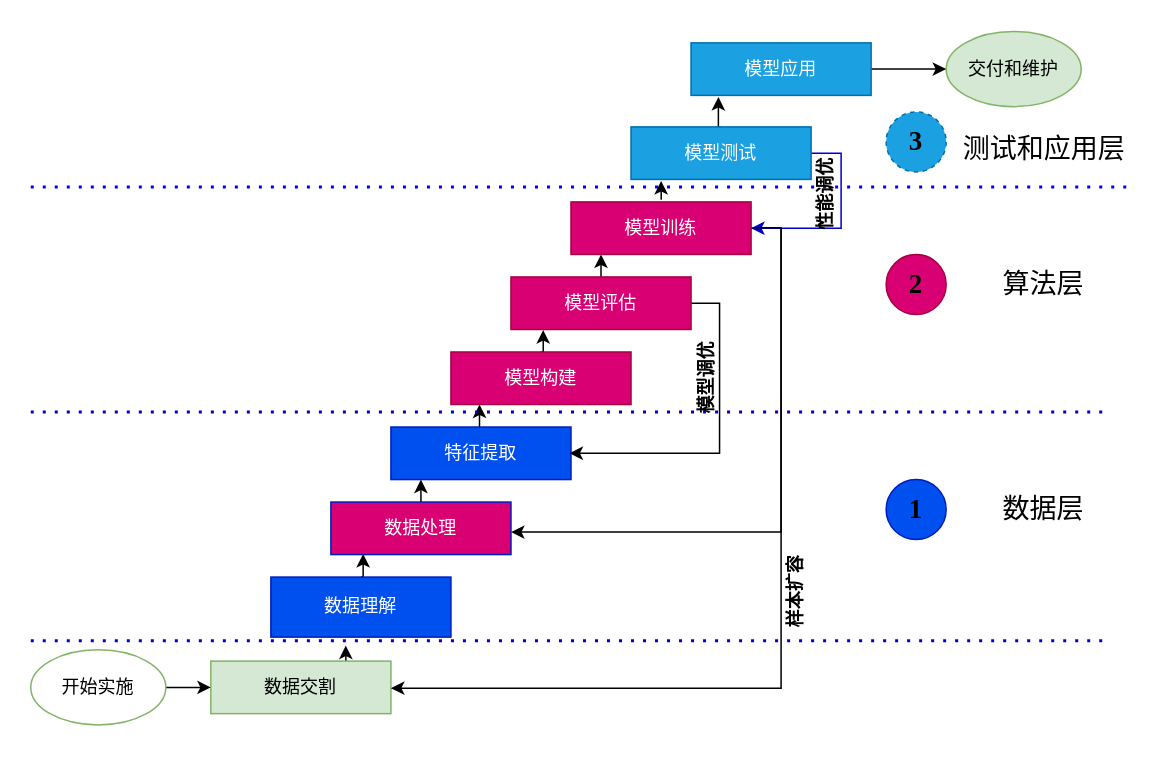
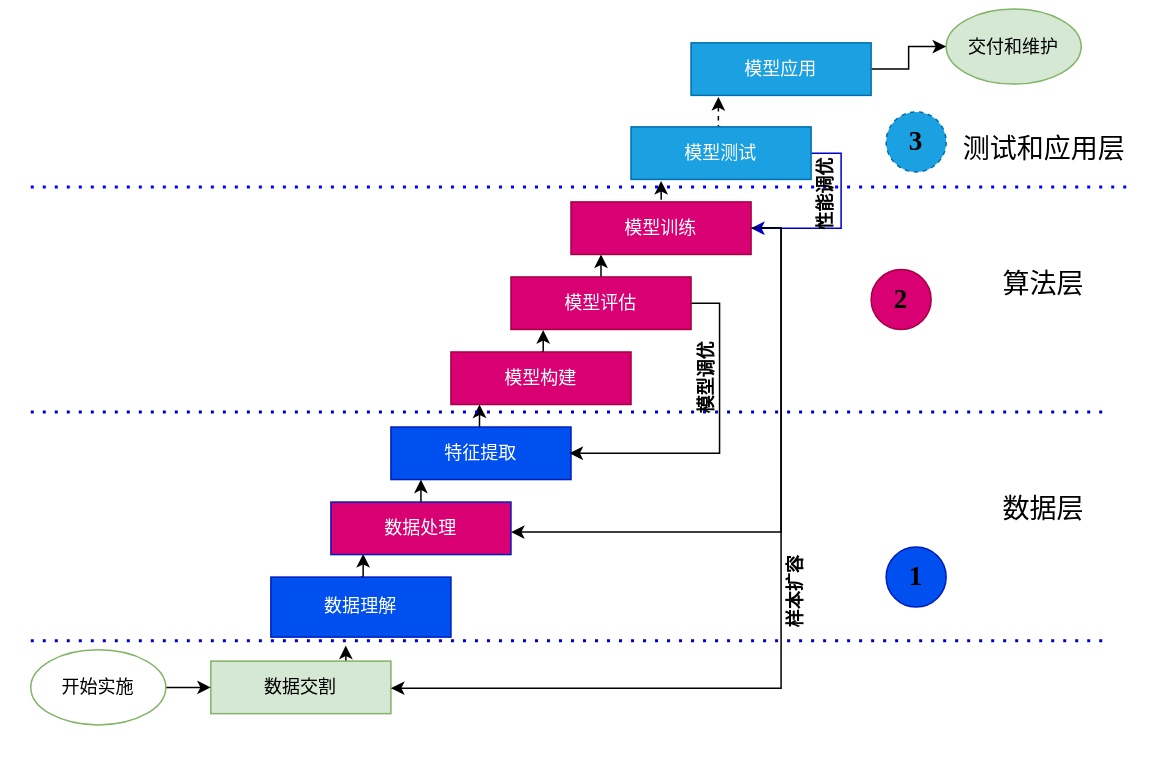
- <mxCell id="12" value="交付和维护" style="ellipse;whiteSpace=wrap;html=1;fontFamily=Times New Roman;fillColor=#d5e8d4;strokeColor=#82b366;" vertex="1" parent="1"><mxGeometry x="630" y="20.5" width="90" height="50" as="geometry" /></mxCell>
+ <mxCell id="12" value="交付和维护" style="ellipse;whiteSpace=wrap;html=1;fontFamily=Times New Roman;fillColor=#d5e8d4;strokeColor=#82b366;" vertex="1" parent="1"><mxGeometry x="630" y="5.5" width="90" height="50" as="geometry" /></mxCell>
- <mxCell id="21" style="edgeStyle=orthogonalEdgeStyle;rounded=0;orthogonalLoop=1;jettySize=auto;html=1;exitX=0.5;exitY=0;exitDx=0;exitDy=0;entryX=0.152;entryY=1.031;entryDx=0;entryDy=0;entryPerimeter=0;fontFamily=Times New Roman;" edge="1" parent="1" source="23" target="25"><mxGeometry relative="1" as="geometry"><Array as="points"><mxPoint x="478" y="84" /></Array></mxGeometry></mxCell>
+ <mxCell id="21" style="edgeStyle=orthogonalEdgeStyle;rounded=0;orthogonalLoop=1;jettySize=auto;html=1;exitX=0.5;exitY=0;exitDx=0;exitDy=0;entryX=0.152;entryY=1.031;entryDx=0;entryDy=0;entryPerimeter=0;fontFamily=Times New Roman;dashed=1;" edge="1" parent="1" source="23" target="25"><mxGeometry relative="1" as="geometry"><Array as="points"><mxPoint x="478" y="84" /></Array></mxGeometry></mxCell>
- <mxCell id="29" value="&lt;font color=&quot;#000000&quot; size=&quot;1&quot; style=&quot;&quot;&gt;&lt;b style=&quot;font-size: 18px;&quot;&gt;2&lt;/b&gt;&lt;/font&gt;" style="ellipse;whiteSpace=wrap;html=1;aspect=fixed;fillColor=#d80073;strokeColor=#A50040;fontColor=#ffffff;fontFamily=Times New Roman;" vertex="1" parent="1"><mxGeometry x="590" y="169" width="40" height="40" as="geometry" /></mxCell>
+ <mxCell id="29" value="&lt;font color=&quot;#000000&quot; size=&quot;1&quot; style=&quot;&quot;&gt;&lt;b style=&quot;font-size: 18px;&quot;&gt;2&lt;/b&gt;&lt;/font&gt;" style="ellipse;whiteSpace=wrap;html=1;aspect=fixed;fillColor=#d80073;strokeColor=#A50040;fontColor=#ffffff;fontFamily=Times New Roman;" vertex="1" parent="1"><mxGeometry x="580" y="179" width="40" height="40" as="geometry" /></mxCell>
- <mxCell id="28" value="&lt;font color=&quot;#000000&quot; size=&quot;1&quot; style=&quot;&quot;&gt;&lt;b style=&quot;font-size: 18px;&quot;&gt;1&lt;/b&gt;&lt;/font&gt;" style="ellipse;whiteSpace=wrap;html=1;aspect=fixed;fillColor=#0050ef;strokeColor=#001DBC;fontColor=#ffffff;fontFamily=Times New Roman;" vertex="1" parent="1"><mxGeometry x="590" y="319" width="40" height="40" as="geometry" /></mxCell>
+ <mxCell id="28" value="&lt;font color=&quot;#000000&quot; size=&quot;1&quot; style=&quot;&quot;&gt;&lt;b style=&quot;font-size: 18px;&quot;&gt;1&lt;/b&gt;&lt;/font&gt;" style="ellipse;whiteSpace=wrap;html=1;aspect=fixed;fillColor=#0050ef;strokeColor=#001DBC;fontColor=#ffffff;fontFamily=Times New Roman;" vertex="1" parent="1"><mxGeometry x="590" y="364" width="40" height="40" as="geometry" /></mxCell>
